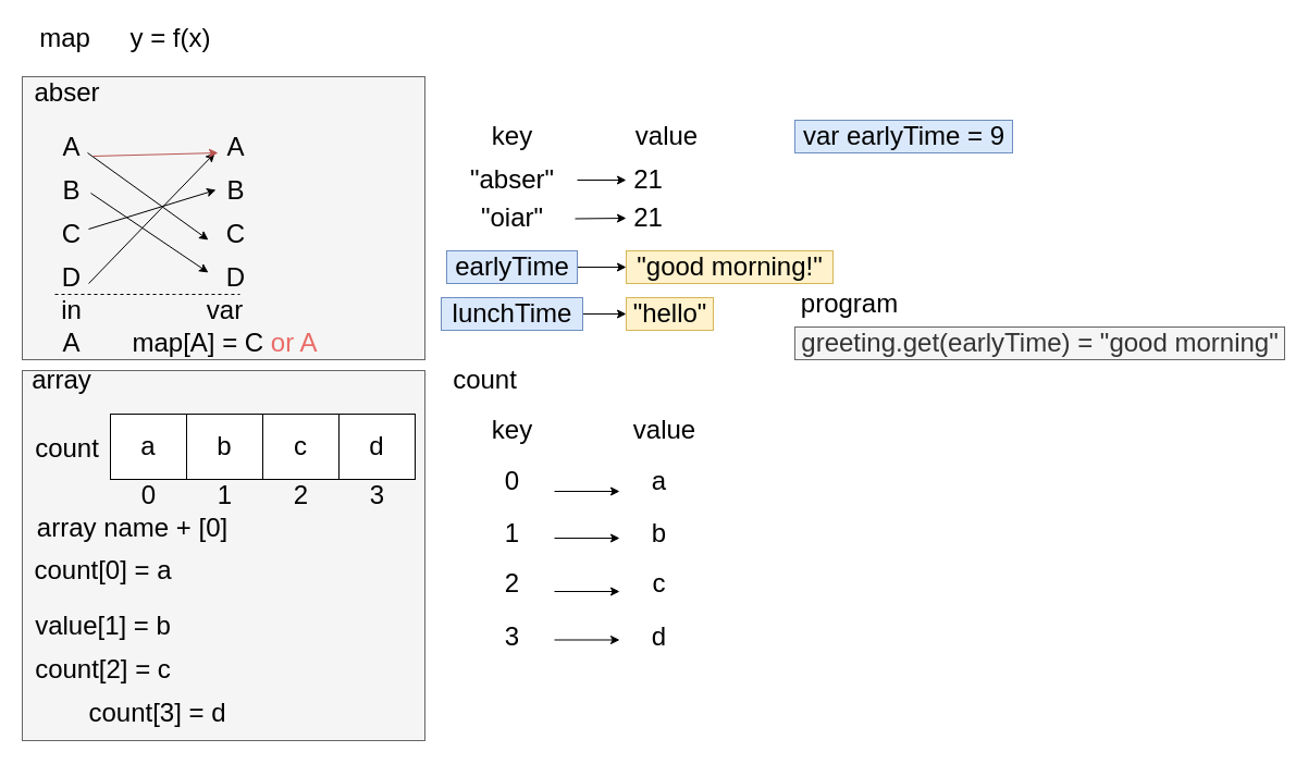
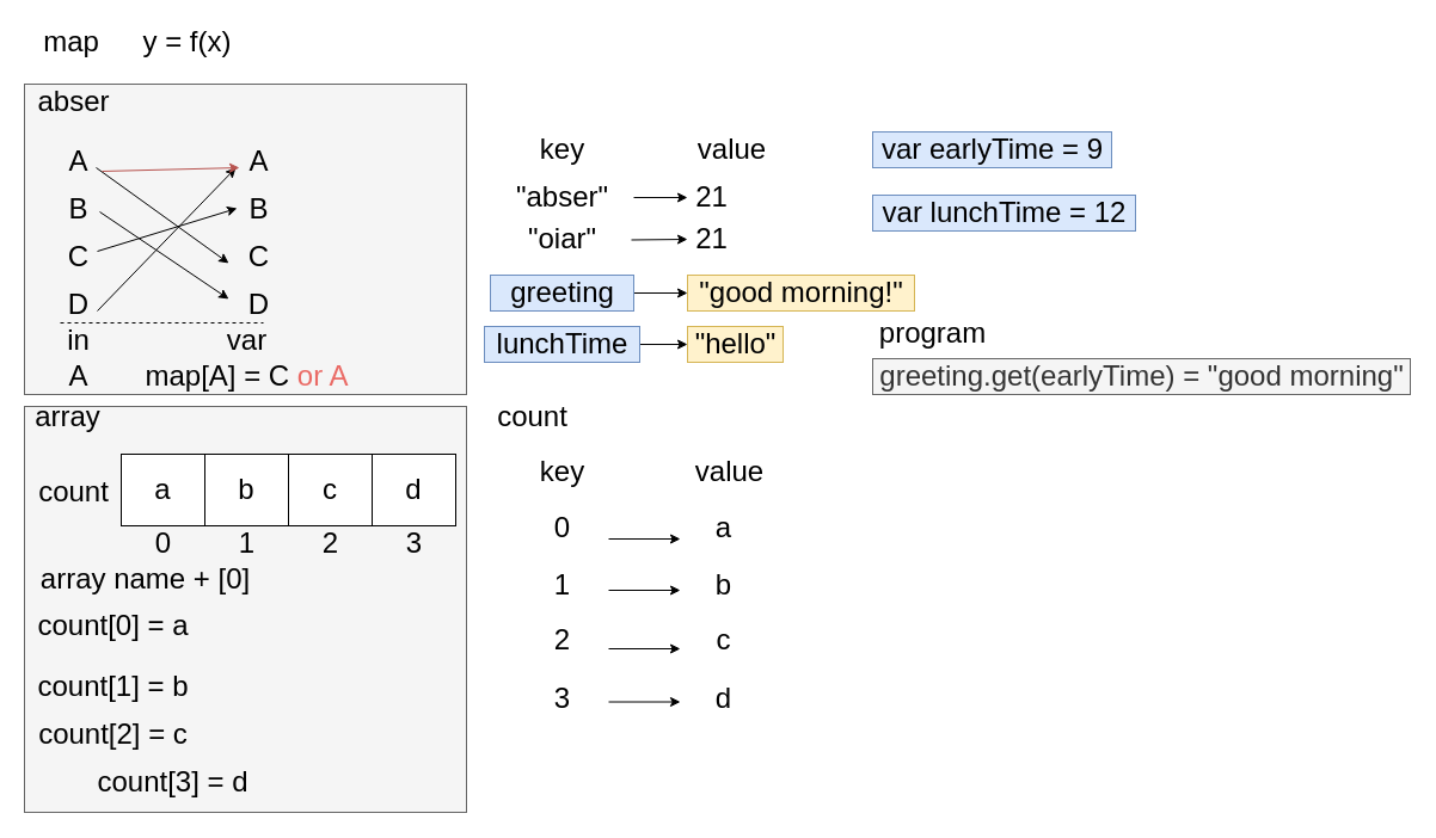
+ <mxCell id="30" value="var lunchTime = 12" style="text;html=1;align=center;verticalAlign=middle;resizable=0;points=[];autosize=1;fontSize=24;fillColor=#dae8fc;strokeColor=#6c8ebf;" vertex="1" parent="1"><mxGeometry x="730" y="163" width="220" height="30" as="geometry" /></mxCell>
- <mxCell id="28" value="earlyTime" style="text;html=1;align=center;verticalAlign=middle;resizable=0;points=[];autosize=1;fontSize=24;fillColor=#dae8fc;strokeColor=#6c8ebf;" vertex="1" parent="1"><mxGeometry x="410" y="230" width="120" height="30" as="geometry" /></mxCell>
+ <mxCell id="28" value="greeting" style="text;html=1;align=center;verticalAlign=middle;resizable=0;points=[];autosize=1;fontSize=24;fillColor=#dae8fc;strokeColor=#6c8ebf;" vertex="1" parent="1"><mxGeometry x="410" y="230" width="120" height="30" as="geometry" /></mxCell>
- <mxCell id="51" value="value[1] = b" style="text;html=1;align=center;verticalAlign=middle;resizable=0;points=[];autosize=1;fontSize=24;" vertex="1" parent="1"><mxGeometry x="24" y="560" width="140" height="30" as="geometry" /></mxCell>
+ <mxCell id="51" value="count[1] = b" style="text;html=1;align=center;verticalAlign=middle;resizable=0;points=[];autosize=1;fontSize=24;" vertex="1" parent="1"><mxGeometry x="24" y="560" width="140" height="30" as="geometry" /></mxCell>
